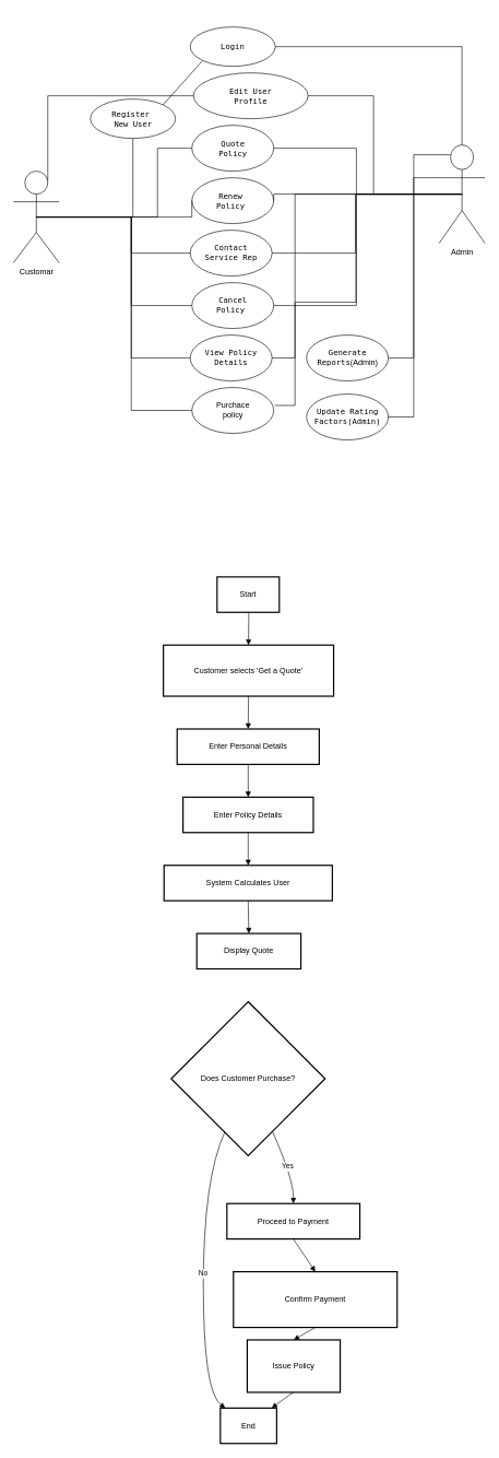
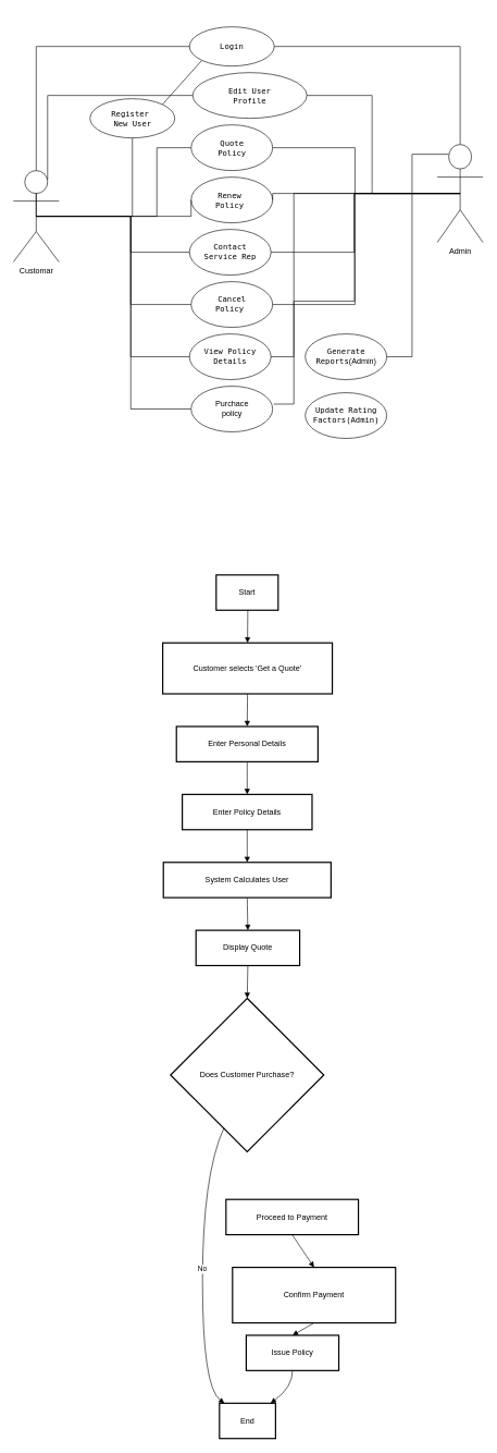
+ <mxCell id="38" style="edgeStyle=orthogonalEdgeStyle;rounded=0;orthogonalLoop=1;jettySize=auto;html=1;exitX=0.5;exitY=0.5;exitDx=0;exitDy=0;exitPerimeter=0;entryX=0;entryY=0.5;entryDx=0;entryDy=0;endArrow=none;startFill=0;" parent="1" source="44" target="27" edge="1"><mxGeometry relative="1" as="geometry"><mxPoint x="120" y="120" as="targetPoint" /><Array as="points"><mxPoint x="55" y="70" /></Array></mxGeometry></mxCell>
- <mxCell id="48" style="edgeStyle=orthogonalEdgeStyle;rounded=0;orthogonalLoop=1;jettySize=auto;html=1;exitX=0;exitY=0.333;exitDx=0;exitDy=0;exitPerimeter=0;entryX=1;entryY=0.5;entryDx=0;entryDy=0;endArrow=none;startFill=0;" parent="1" source="55" target="35" edge="1"><mxGeometry relative="1" as="geometry" /></mxCell>
+ <mxCell id="18" value="" style="curved=1;startArrow=none;endArrow=block;exitX=0.5;exitY=1;entryX=0.5;entryY=0;rounded=0;" parent="1" source="7" target="8" edge="1"><mxGeometry relative="1" as="geometry"><Array as="points" /></mxGeometry></mxCell>
- <mxCell id="19" value="Yes" style="curved=1;startArrow=none;endArrow=block;exitX=0.73;exitY=1;entryX=0.5;entryY=-0.01;rounded=0;" parent="1" source="8" target="9" edge="1"><mxGeometry relative="1" as="geometry"><Array as="points"><mxPoint x="448" y="1798" /></Array></mxGeometry></mxCell>
- <mxCell id="12" value="Issue Policy" style="whiteSpace=wrap;strokeWidth=2;" parent="1" vertex="1"><mxGeometry x="377" y="2043" width="142" height="80" as="geometry" /></mxCell>
+ <mxCell id="12" value="Issue Policy" style="whiteSpace=wrap;strokeWidth=2;" parent="1" vertex="1"><mxGeometry x="377" y="2043" width="142" height="54" as="geometry" /></mxCell>
